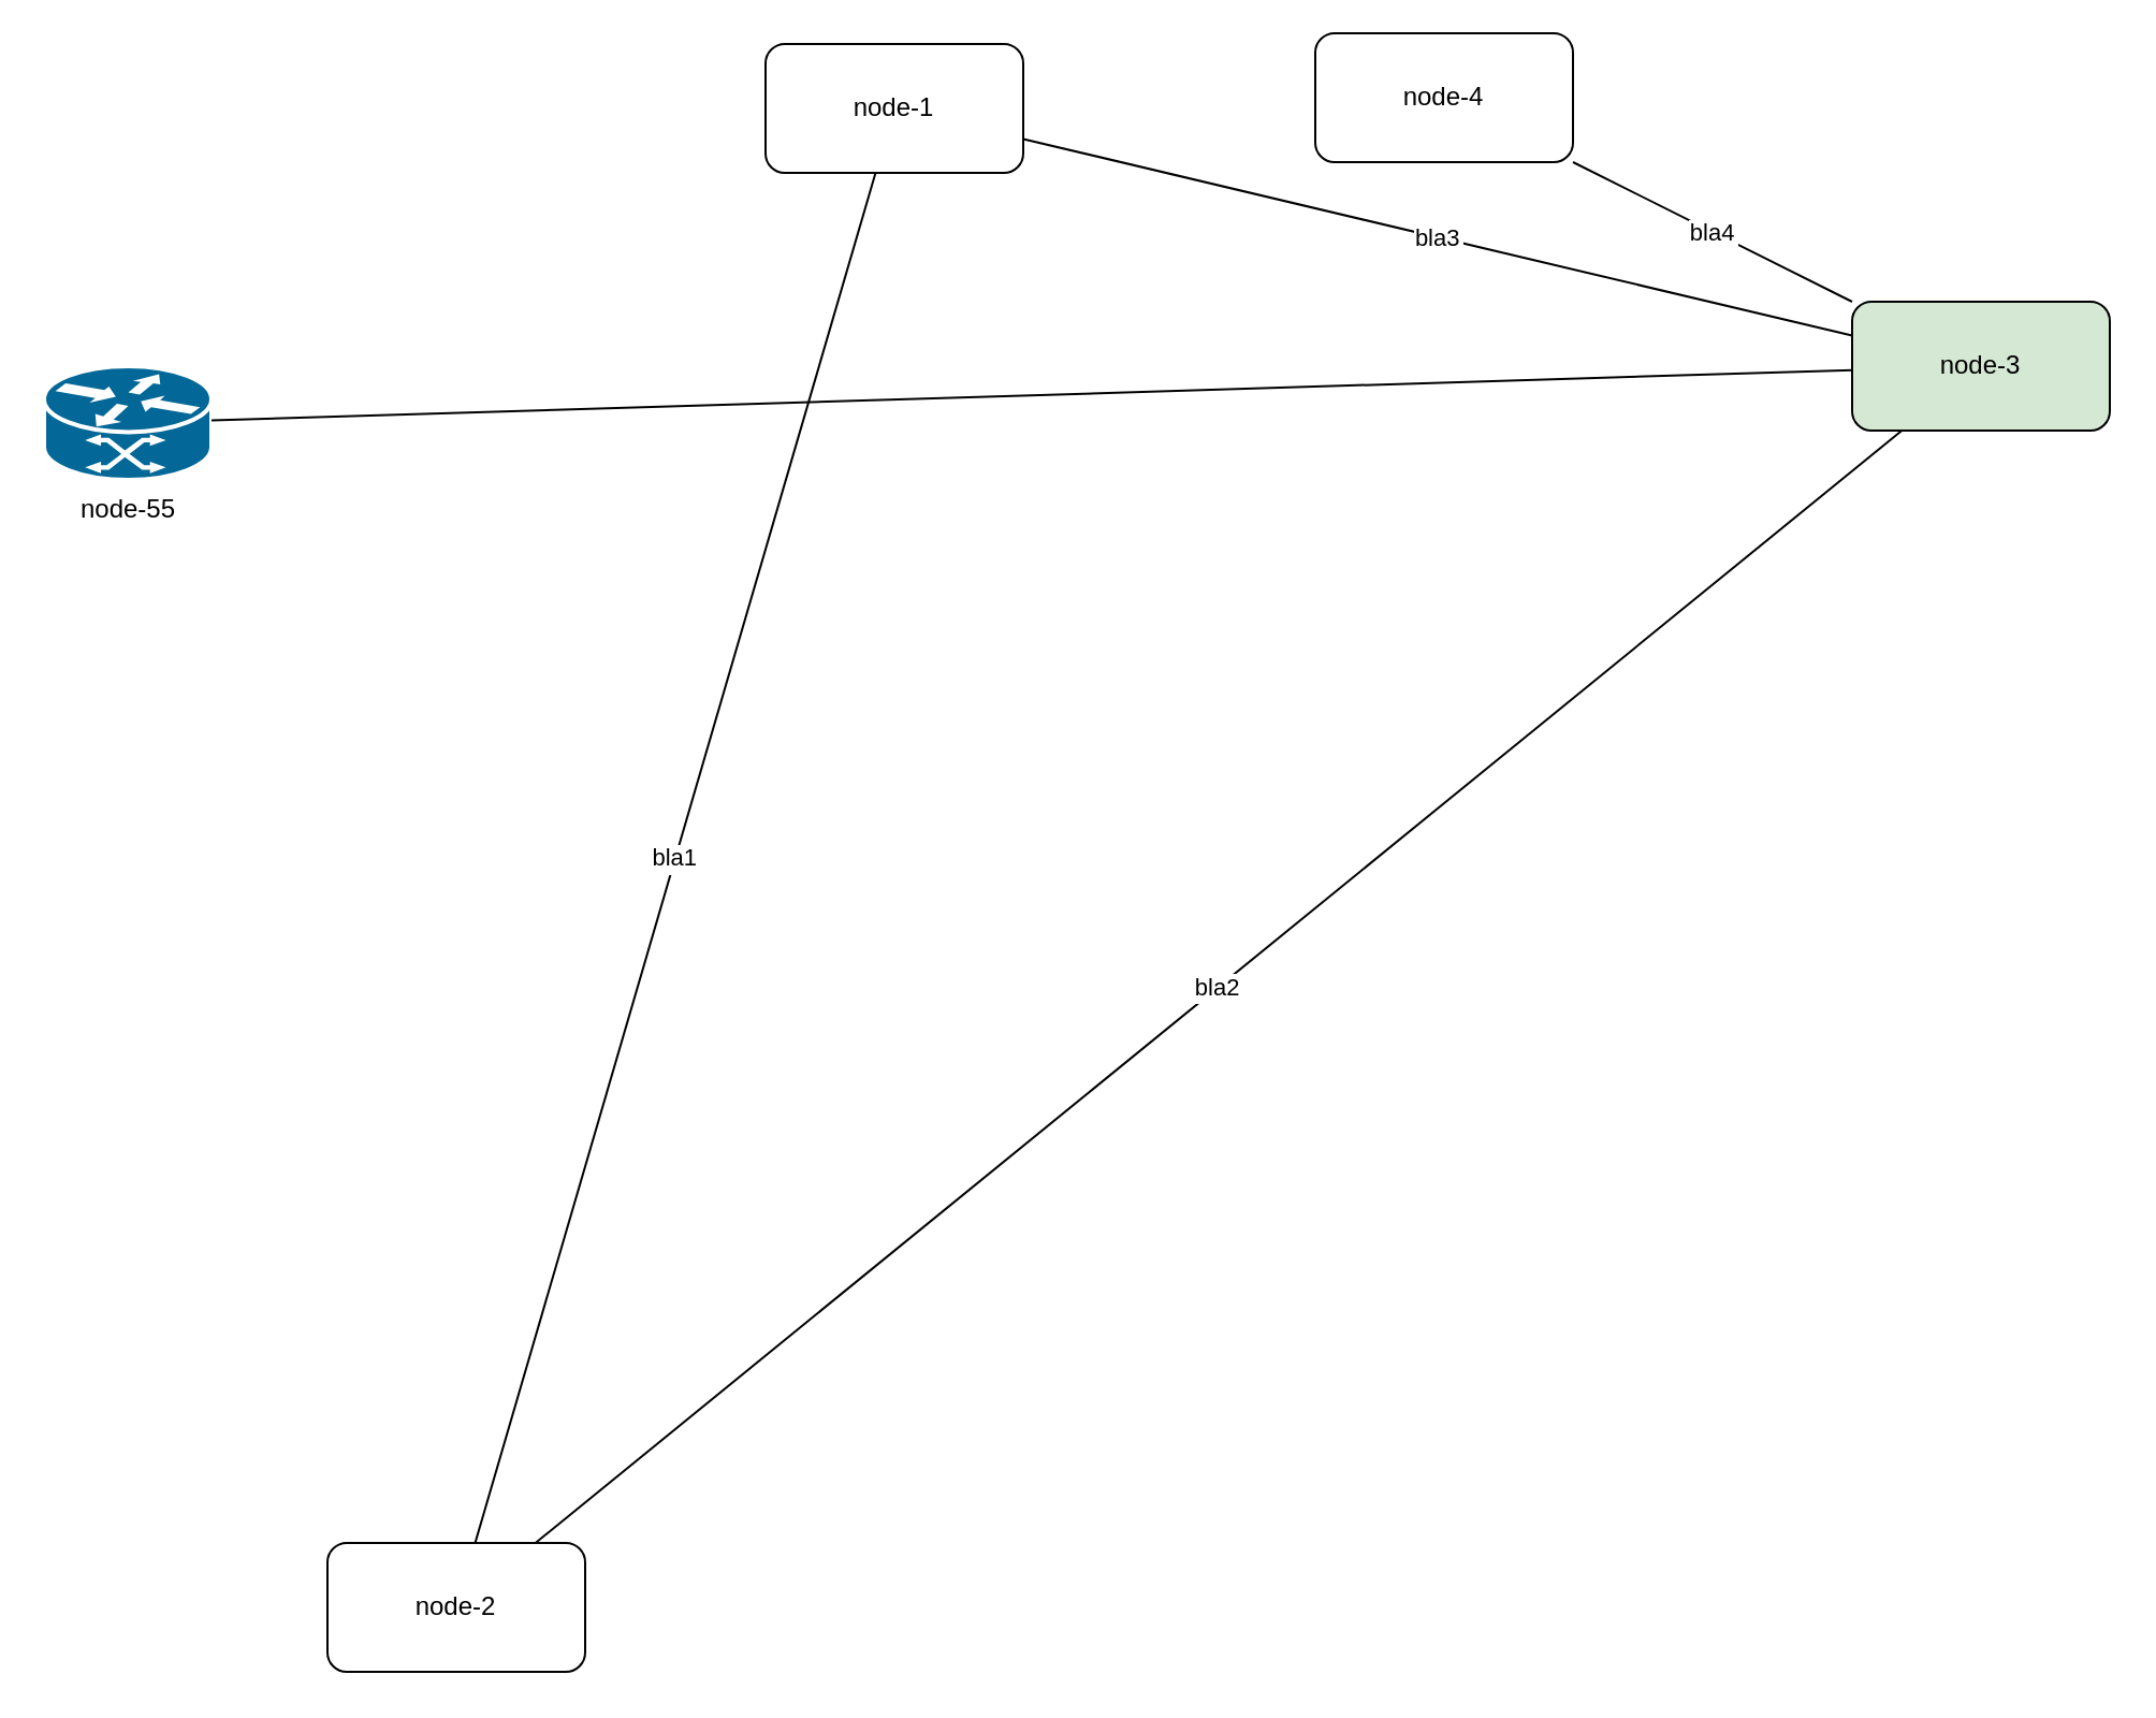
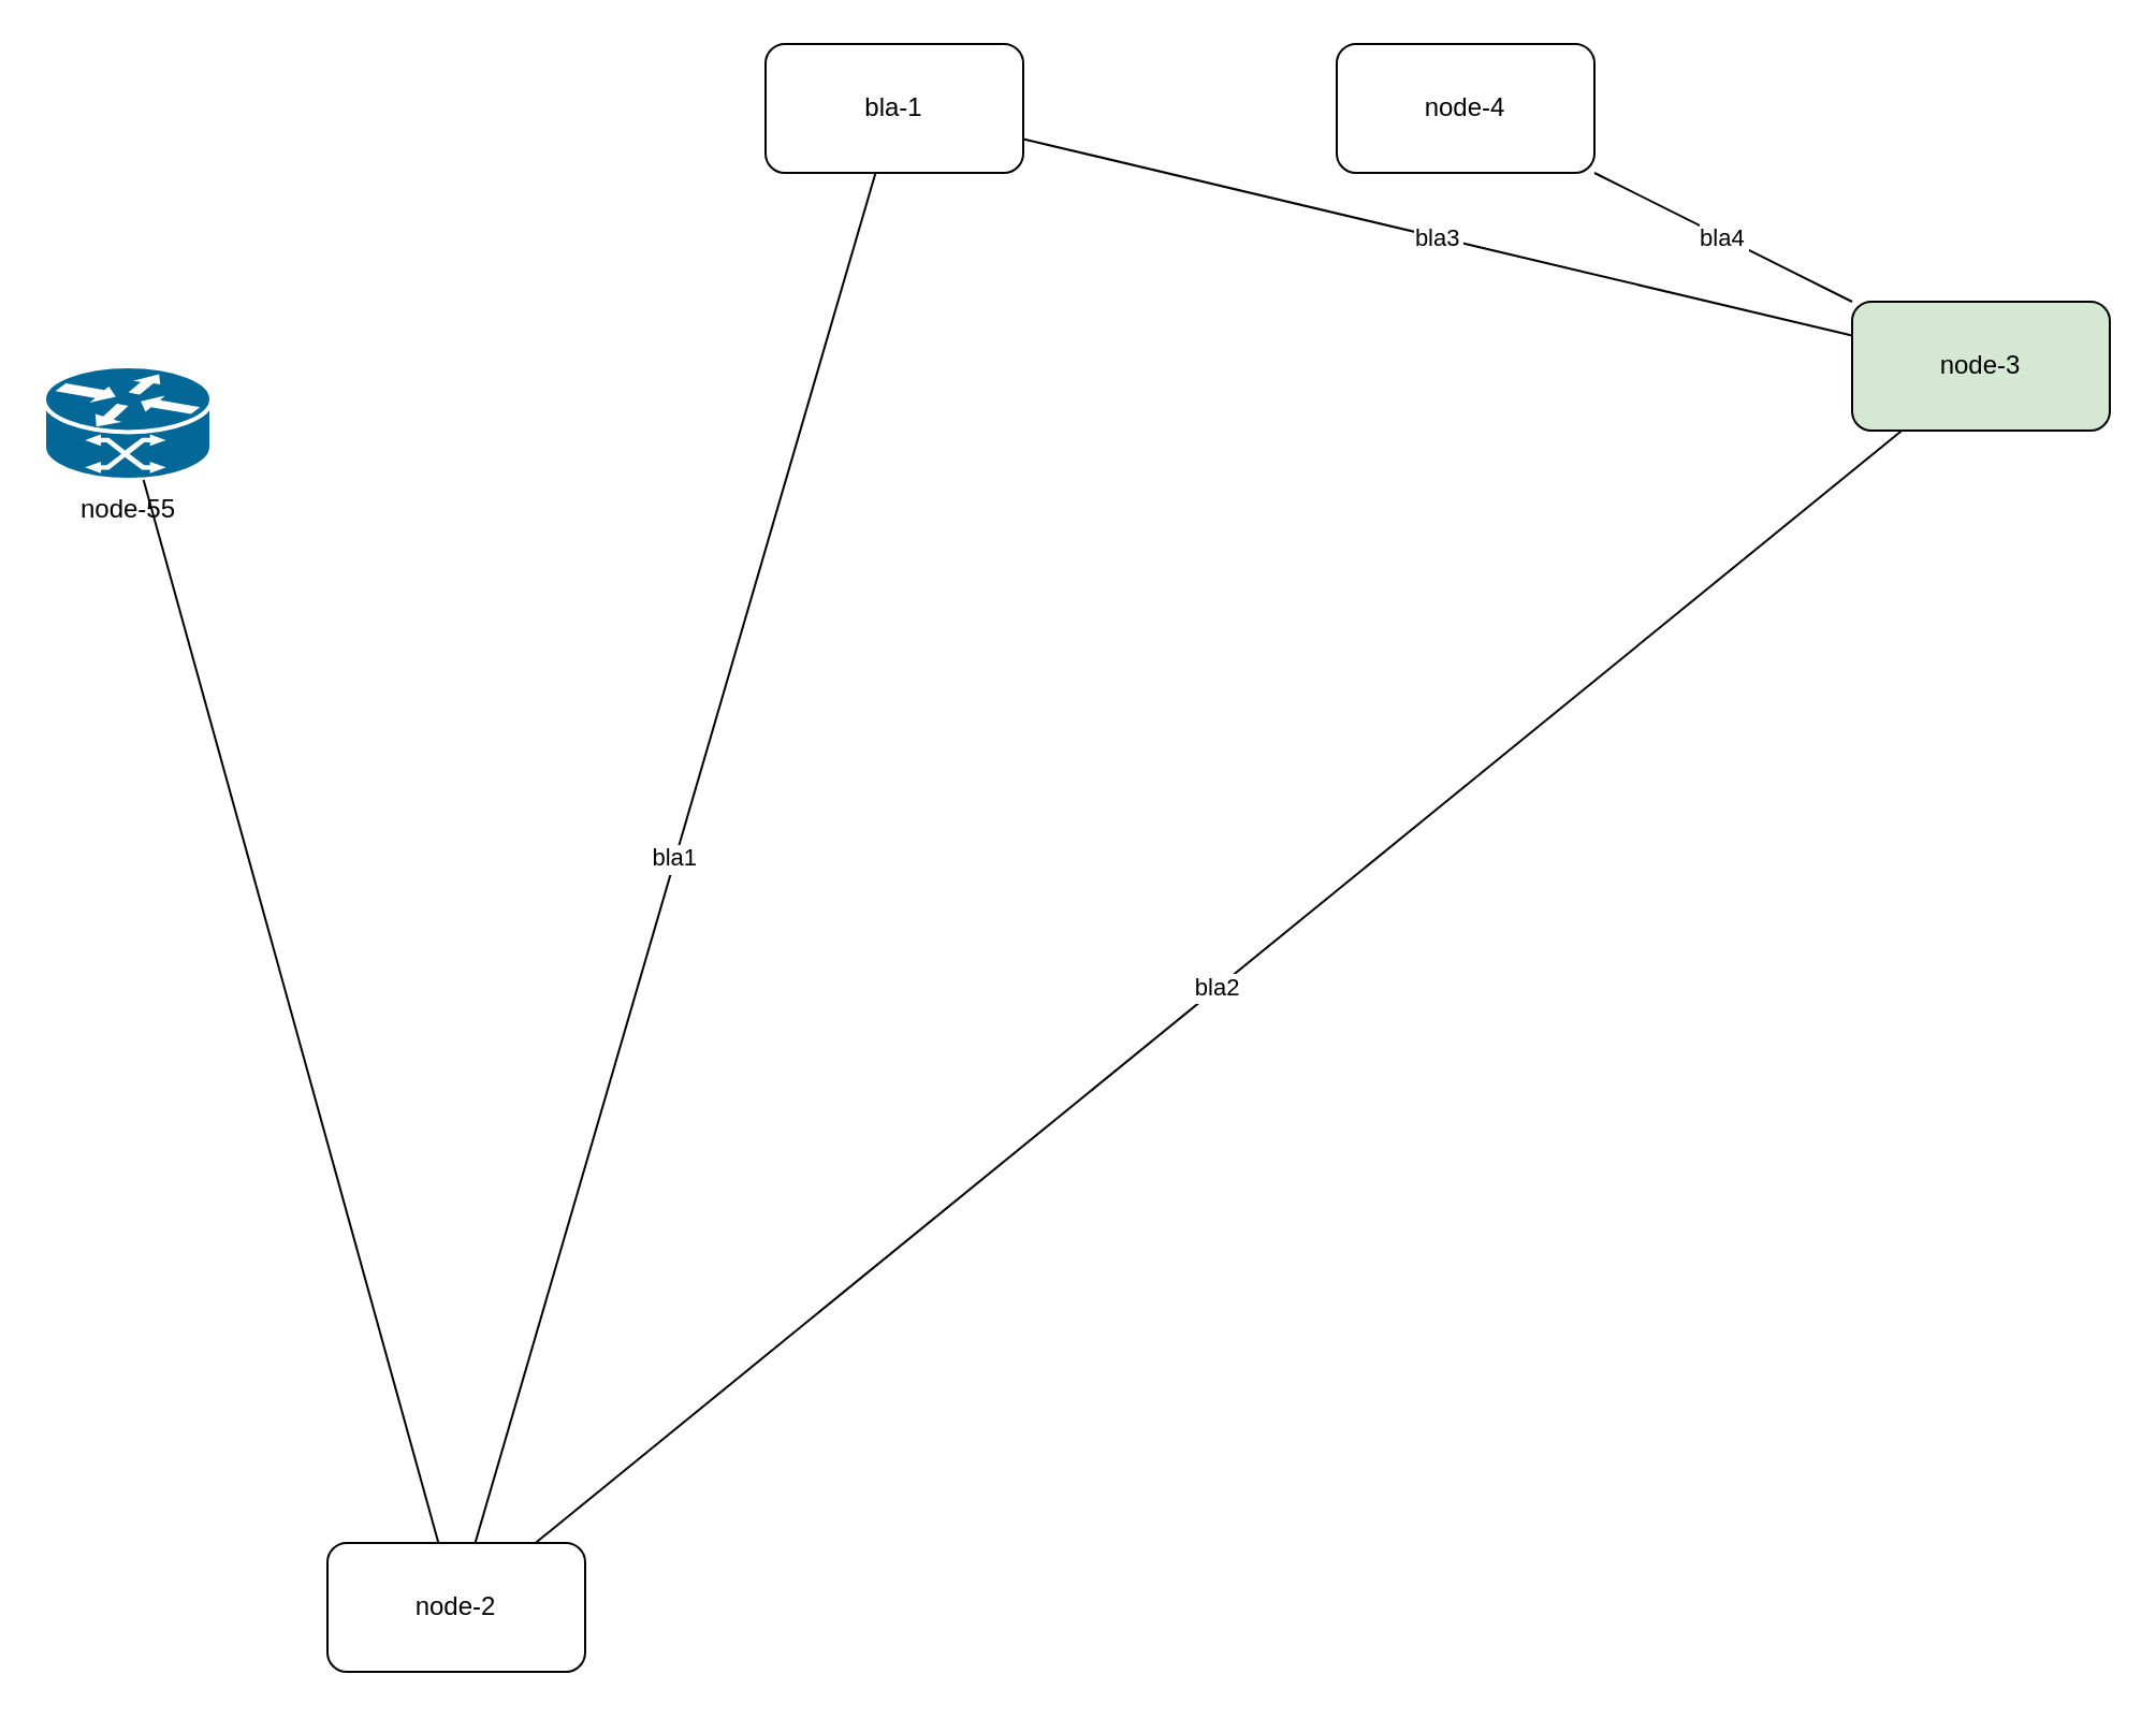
- <mxCell id="5" value="node-4" style="rounded=1;whiteSpace=wrap;html=1;" parent="1" vertex="1"><mxGeometry x="612" y="15" width="120" height="60" as="geometry" /></mxCell>
+ <mxCell id="5" value="node-4" style="rounded=1;whiteSpace=wrap;html=1;" parent="1" vertex="1"><mxGeometry x="622" width="120" height="60" as="geometry" y="20" /></mxCell>
- <mxCell id="2" value="node-1" style="rounded=1;whiteSpace=wrap;html=1;" parent="1" vertex="1"><mxGeometry x="356" width="120" height="60" as="geometry" y="20" /></mxCell>
+ <mxCell id="2" value="bla-1" style="rounded=1;whiteSpace=wrap;html=1;" parent="1" vertex="1"><mxGeometry x="356" width="120" height="60" as="geometry" y="20" /></mxCell>
- <mxCell id="11" value="" style="endArrow=none;" parent="1" source="10" target="4" edge="1"><mxGeometry relative="1" as="geometry" /></mxCell>
+ <mxCell id="11" value="" style="endArrow=none;" parent="1" source="10" target="3" edge="1"><mxGeometry relative="1" as="geometry" /></mxCell>
